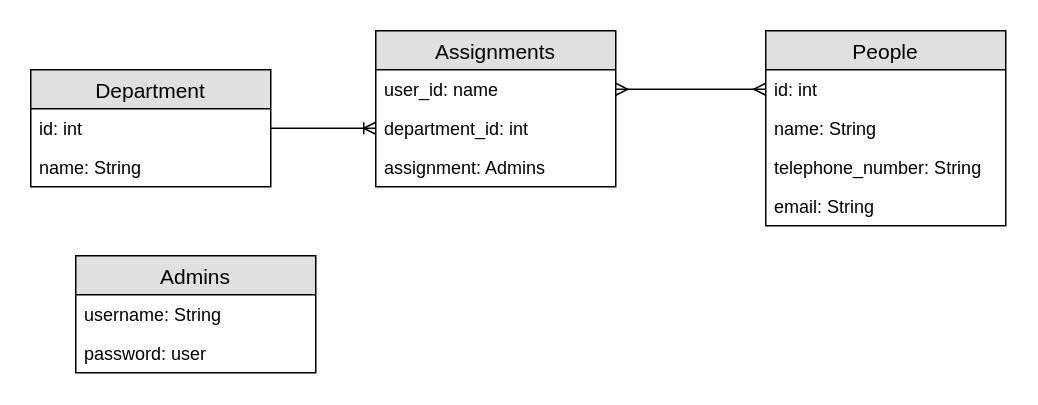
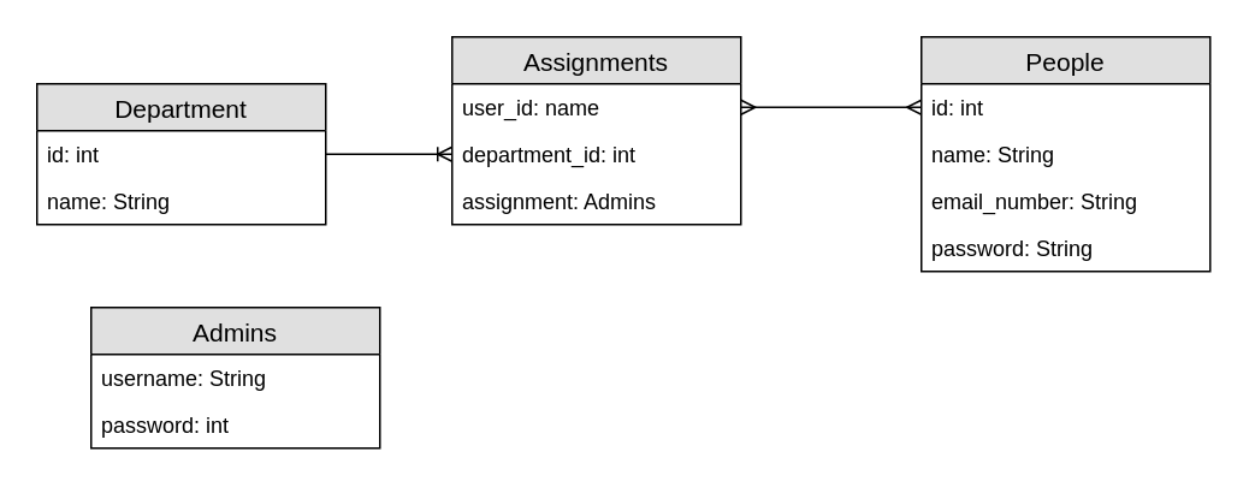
- <mxCell id="6" value="telephone_number: String" style="text;strokeColor=none;fillColor=none;align=left;verticalAlign=top;spacingLeft=4;spacingRight=4;overflow=hidden;rotatable=0;points=[[0,0.5],[1,0.5]];portConstraint=eastwest;" vertex="1" parent="3"><mxGeometry y="78" width="160" height="26" as="geometry" /></mxCell>
+ <mxCell id="6" value="email_number: String" style="text;strokeColor=none;fillColor=none;align=left;verticalAlign=top;spacingLeft=4;spacingRight=4;overflow=hidden;rotatable=0;points=[[0,0.5],[1,0.5]];portConstraint=eastwest;" vertex="1" parent="3"><mxGeometry y="78" width="160" height="26" as="geometry" /></mxCell>
- <mxCell id="7" value="email: String" style="text;strokeColor=none;fillColor=none;align=left;verticalAlign=top;spacingLeft=4;spacingRight=4;overflow=hidden;rotatable=0;points=[[0,0.5],[1,0.5]];portConstraint=eastwest;" vertex="1" parent="3"><mxGeometry y="104" width="160" height="26" as="geometry" /></mxCell>
+ <mxCell id="7" value="password: String" style="text;strokeColor=none;fillColor=none;align=left;verticalAlign=top;spacingLeft=4;spacingRight=4;overflow=hidden;rotatable=0;points=[[0,0.5],[1,0.5]];portConstraint=eastwest;" vertex="1" parent="3"><mxGeometry y="104" width="160" height="26" as="geometry" /></mxCell>
- <mxCell id="18" value="password: user" style="text;strokeColor=none;fillColor=none;spacingLeft=4;spacingRight=4;overflow=hidden;rotatable=0;points=[[0,0.5],[1,0.5]];portConstraint=eastwest;fontSize=12;" vertex="1" parent="16"><mxGeometry y="52" width="160" height="26" as="geometry" /></mxCell>
+ <mxCell id="18" value="password: int" style="text;strokeColor=none;fillColor=none;spacingLeft=4;spacingRight=4;overflow=hidden;rotatable=0;points=[[0,0.5],[1,0.5]];portConstraint=eastwest;fontSize=12;" vertex="1" parent="16"><mxGeometry y="52" width="160" height="26" as="geometry" /></mxCell>
